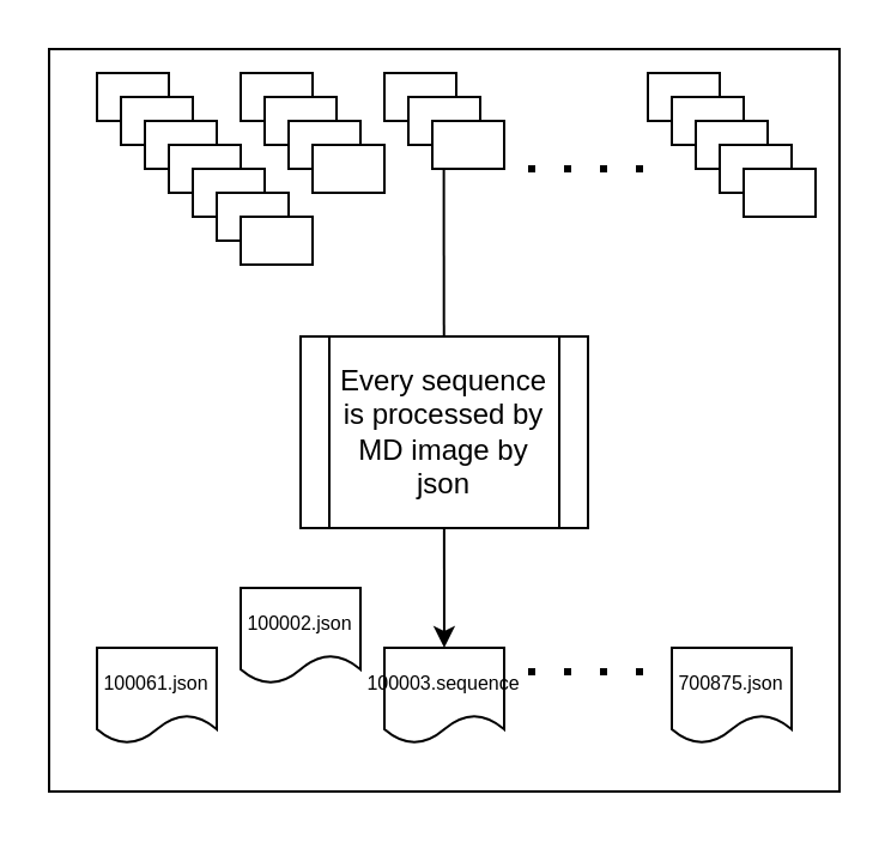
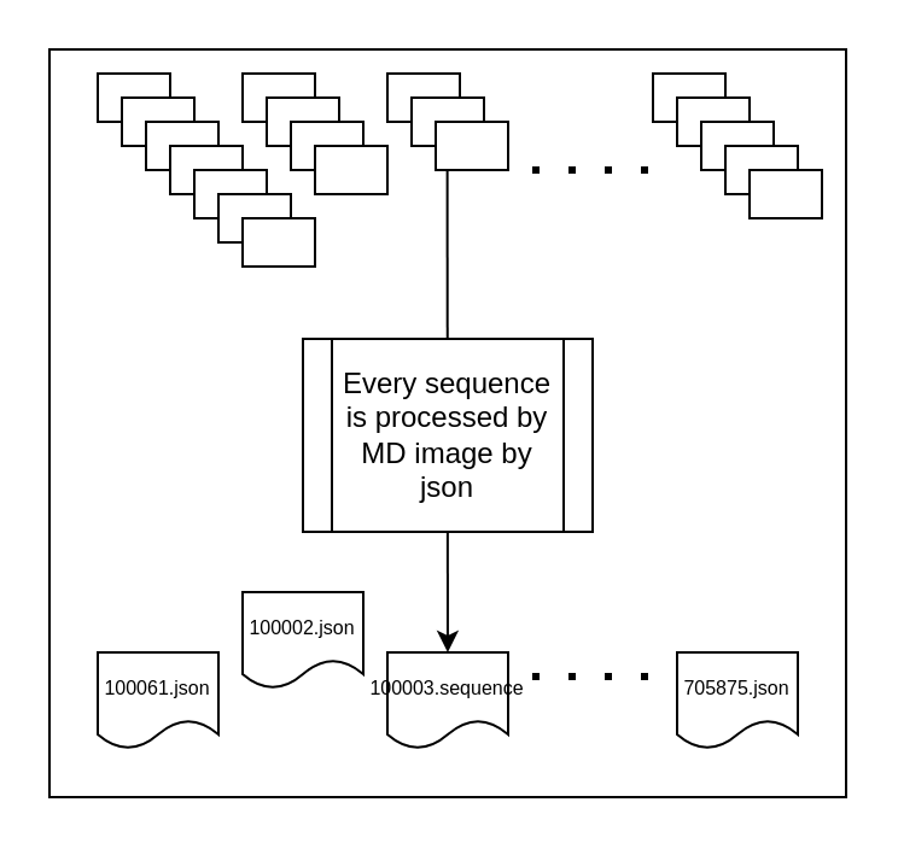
- <mxCell id="28" value="&lt;font style=&quot;font-size: 8px;&quot;&gt;700875.json&lt;/font&gt;" style="shape=document;whiteSpace=wrap;html=1;boundedLbl=1;" vertex="1" parent="1"><mxGeometry x="280" y="270" width="50" height="40" as="geometry" /></mxCell>
+ <mxCell id="28" value="&lt;font style=&quot;font-size: 8px;&quot;&gt;705875.json&lt;/font&gt;" style="shape=document;whiteSpace=wrap;html=1;boundedLbl=1;" vertex="1" parent="1"><mxGeometry x="280" y="270" width="50" height="40" as="geometry" /></mxCell>
